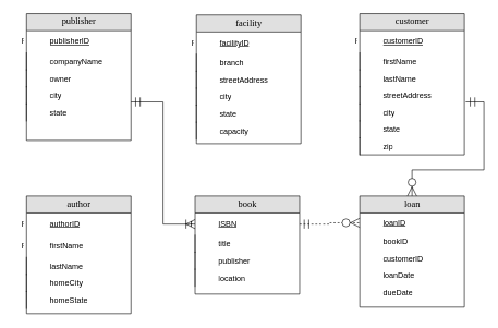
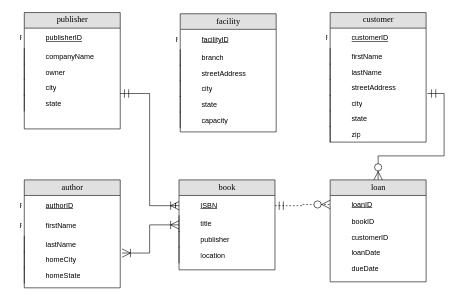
+ <mxCell id="2" style="edgeStyle=orthogonalEdgeStyle;rounded=0;orthogonalLoop=1;jettySize=auto;html=1;entryX=1.019;entryY=0.077;entryDx=0;entryDy=0;entryPerimeter=0;startArrow=ERoneToMany;startFill=0;startSize=12;endArrow=ERoneToMany;endFill=0;endSize=12;" parent="1" source="3" target="30" edge="1"><mxGeometry relative="1" as="geometry" /></mxCell>
